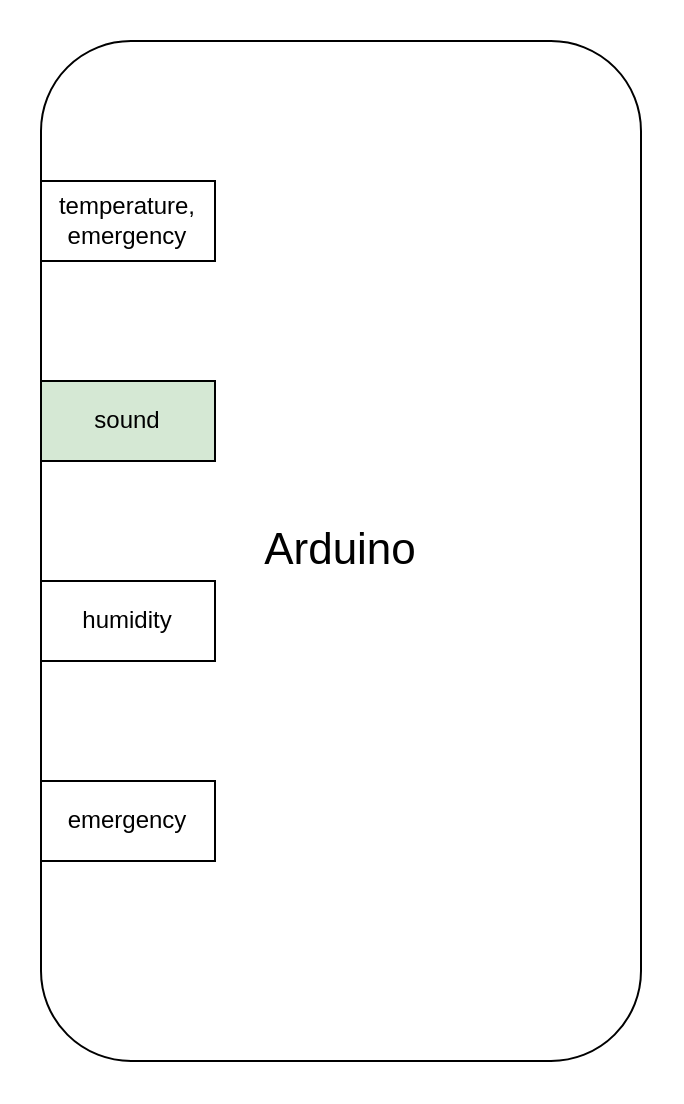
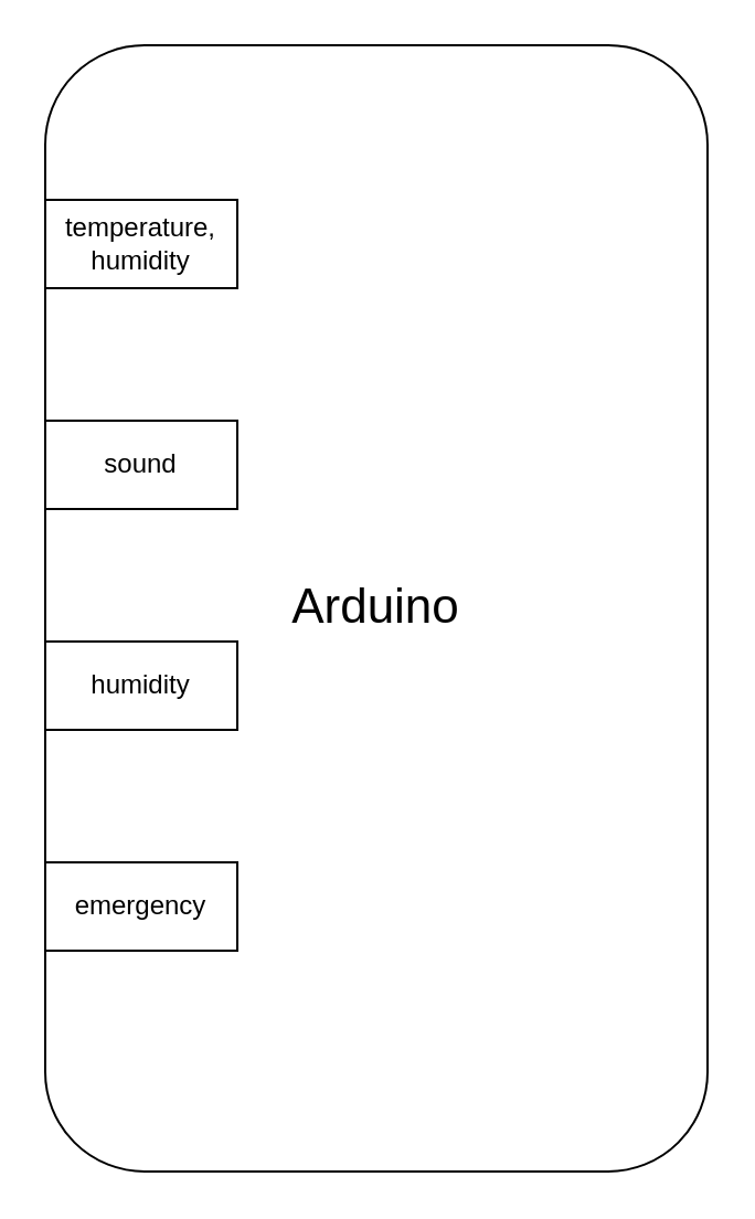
- <mxCell id="3" value="temperature,&lt;br&gt;emergency" style="rounded=0;whiteSpace=wrap;html=1;" vertex="1" parent="1"><mxGeometry x="20" y="90" width="87" height="40" as="geometry" /></mxCell>
+ <mxCell id="3" value="temperature,&lt;br&gt;humidity" style="rounded=0;whiteSpace=wrap;html=1;" vertex="1" parent="1"><mxGeometry x="20" y="90" width="87" height="40" as="geometry" /></mxCell>
- <mxCell id="4" value="sound" style="rounded=0;whiteSpace=wrap;html=1;fillColor=#d5e8d4;" vertex="1" parent="1"><mxGeometry x="20" y="190" width="87" height="40" as="geometry" /></mxCell>
+ <mxCell id="4" value="sound" style="rounded=0;whiteSpace=wrap;html=1;" vertex="1" parent="1"><mxGeometry x="20" y="190" width="87" height="40" as="geometry" /></mxCell>
